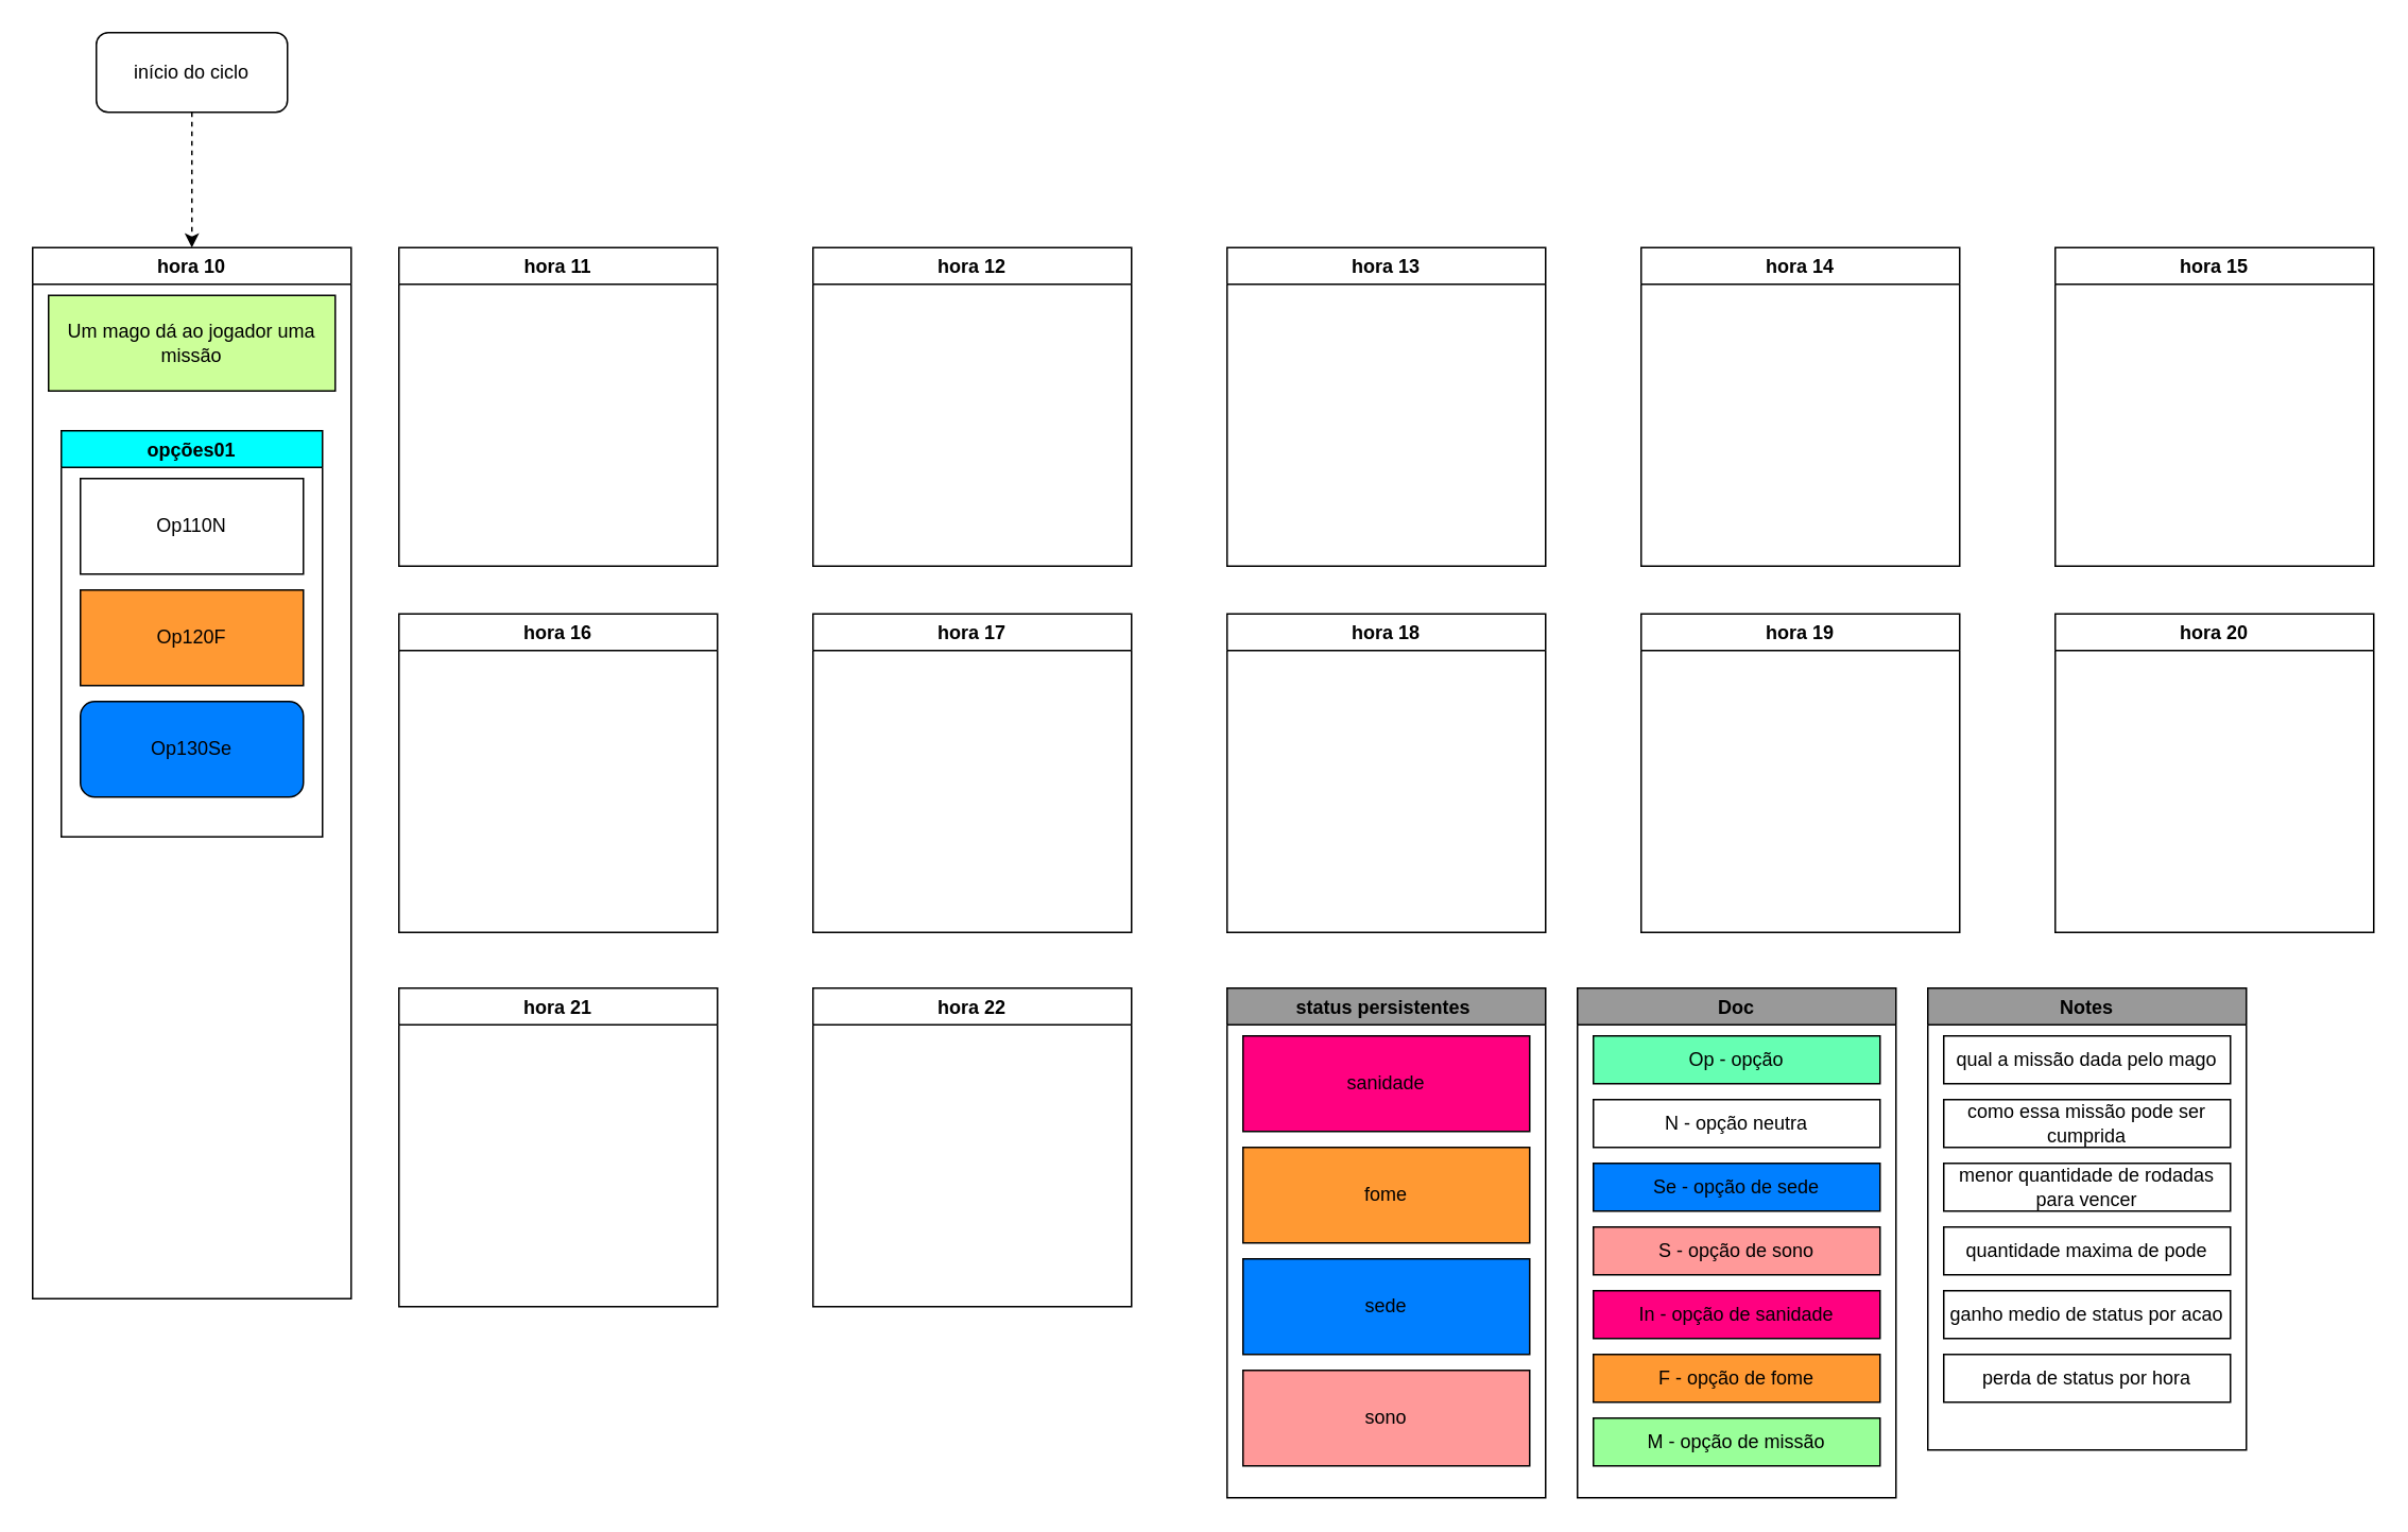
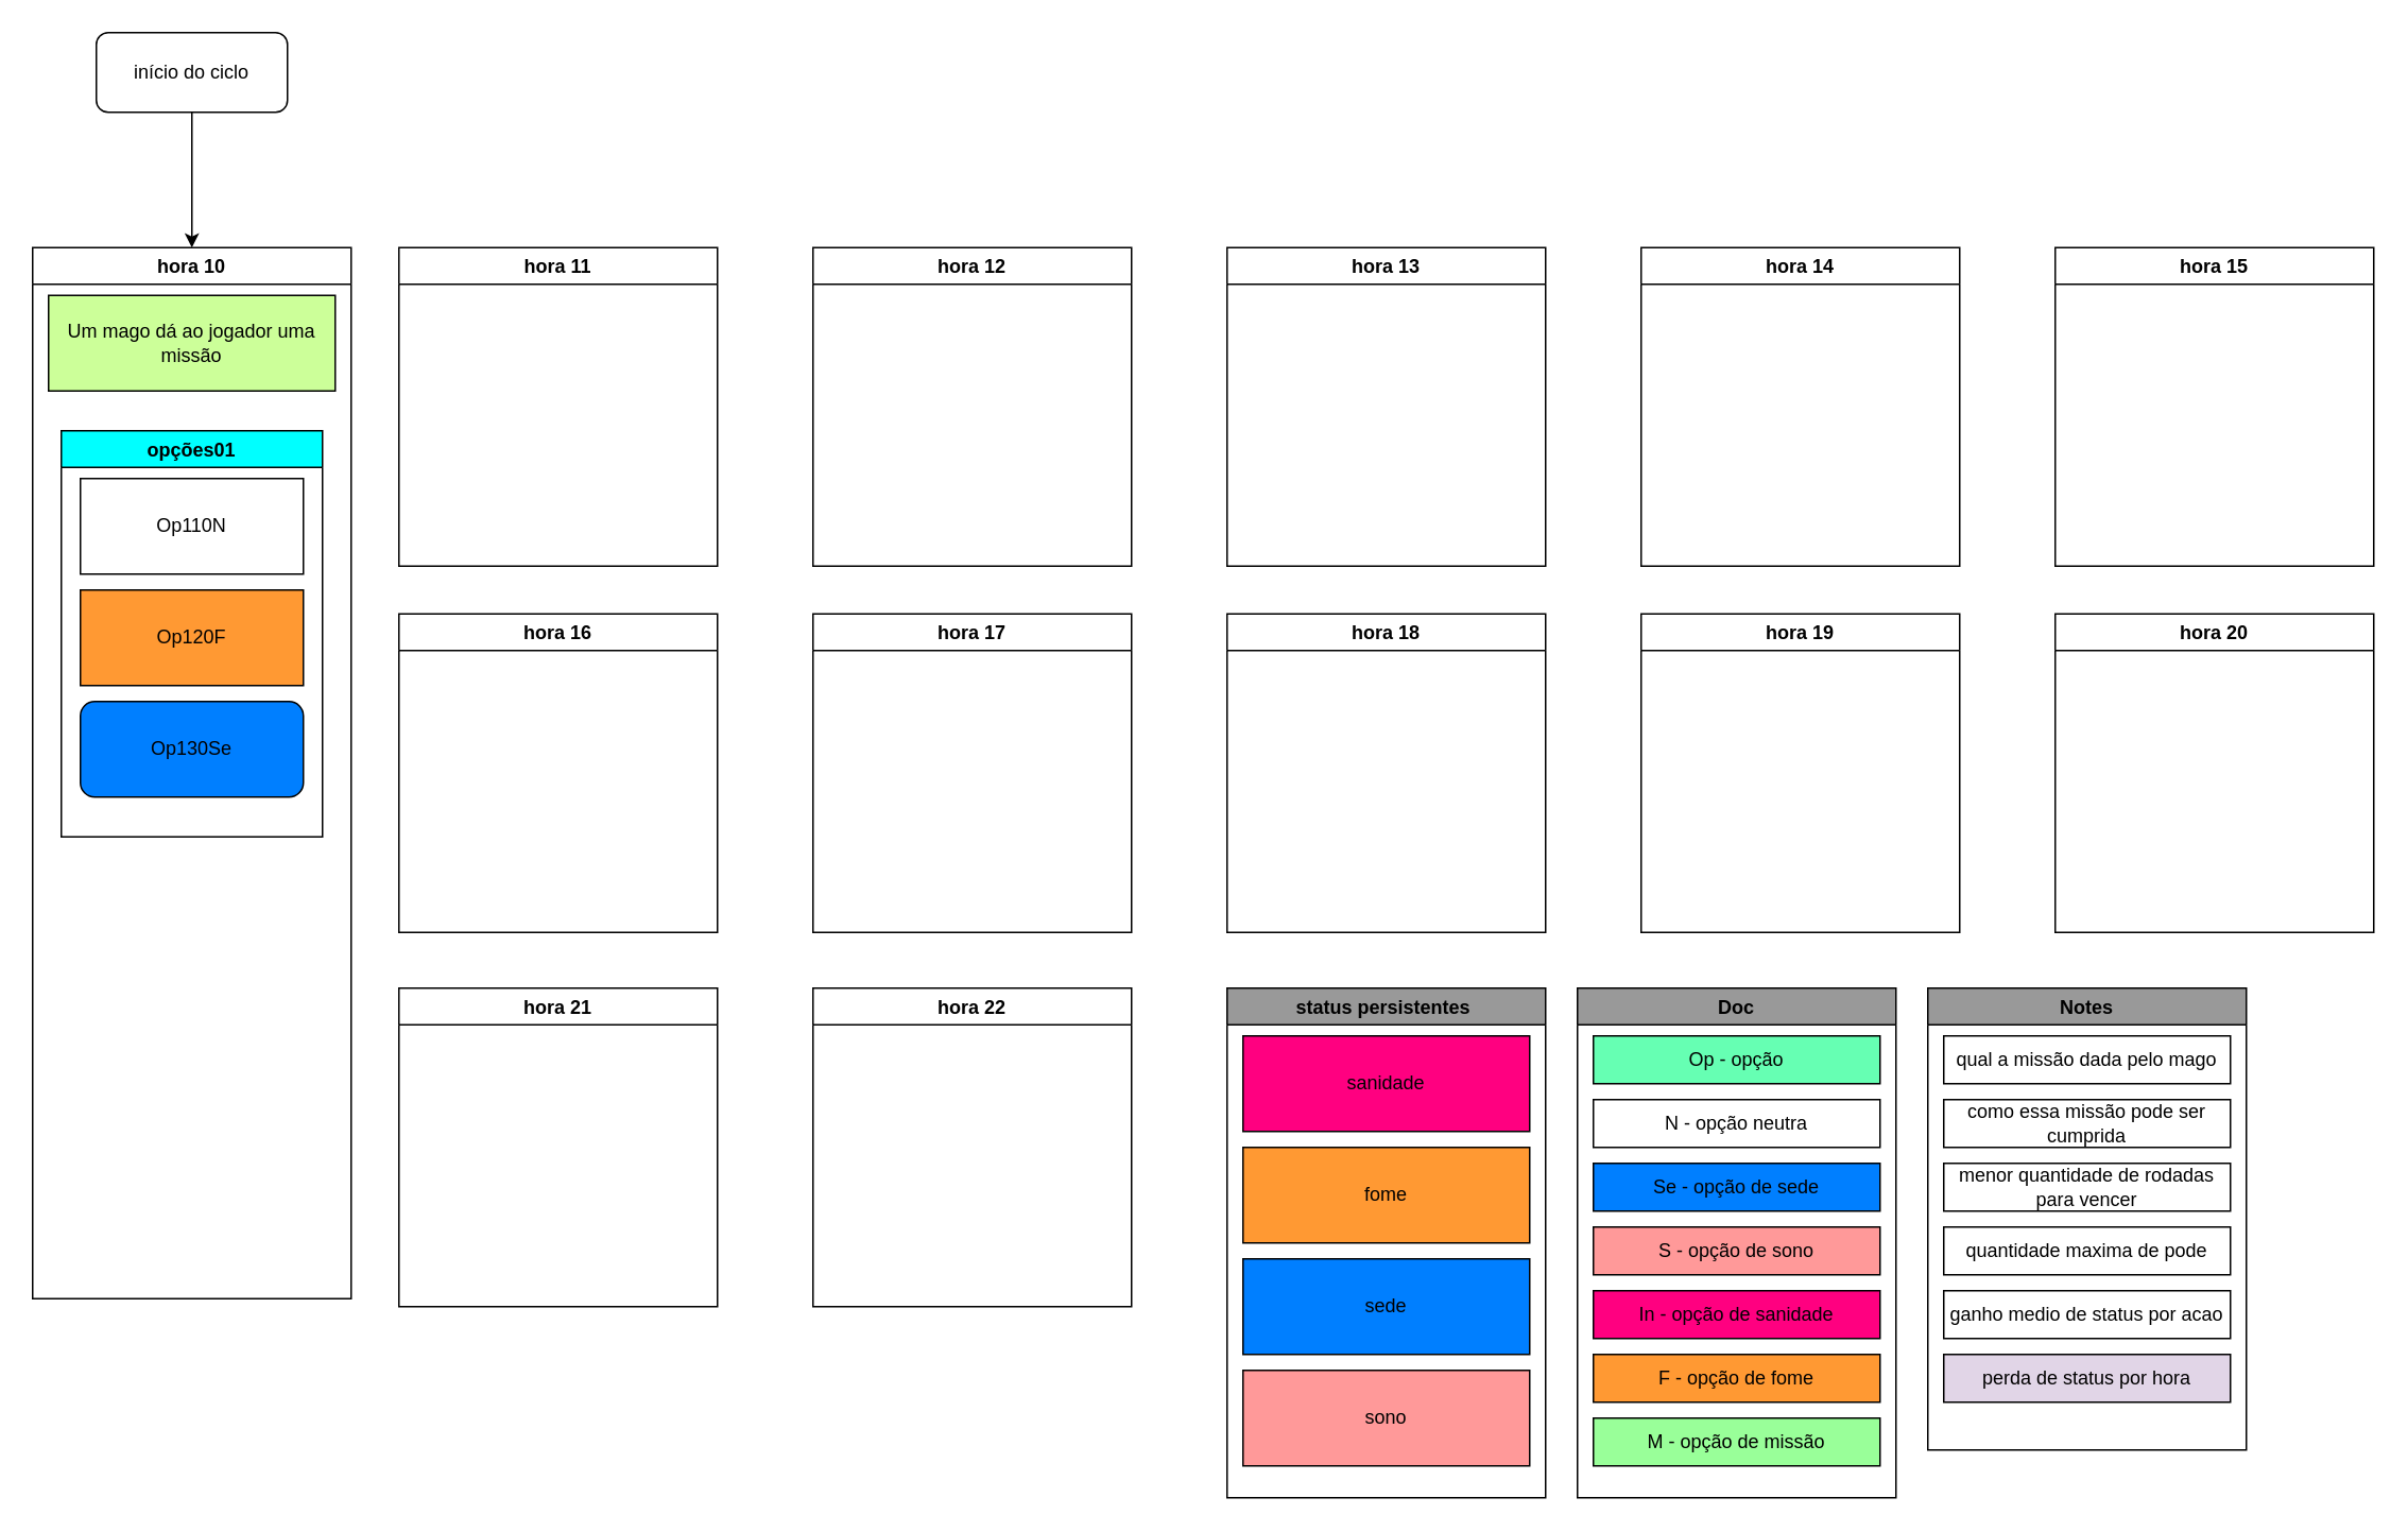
- <mxCell id="2" style="edgeStyle=none;rounded=0;orthogonalLoop=1;jettySize=auto;html=1;entryX=0.5;entryY=0;entryDx=0;entryDy=0;dashed=1;" edge="1" parent="1" source="3" target="4"><mxGeometry relative="1" as="geometry" /></mxCell>
+ <mxCell id="2" style="edgeStyle=none;rounded=0;orthogonalLoop=1;jettySize=auto;html=1;entryX=0.5;entryY=0;entryDx=0;entryDy=0;" edge="1" parent="1" source="3" target="4"><mxGeometry relative="1" as="geometry" /></mxCell>
- <mxCell id="38" value="perda de status por hora" style="whiteSpace=wrap;html=1;" vertex="1" parent="35"><mxGeometry x="10" y="230" width="180" height="30" as="geometry" /></mxCell>
+ <mxCell id="38" value="perda de status por hora" style="whiteSpace=wrap;html=1;fillColor=#e1d5e7;" vertex="1" parent="35"><mxGeometry x="10" y="230" width="180" height="30" as="geometry" /></mxCell>
